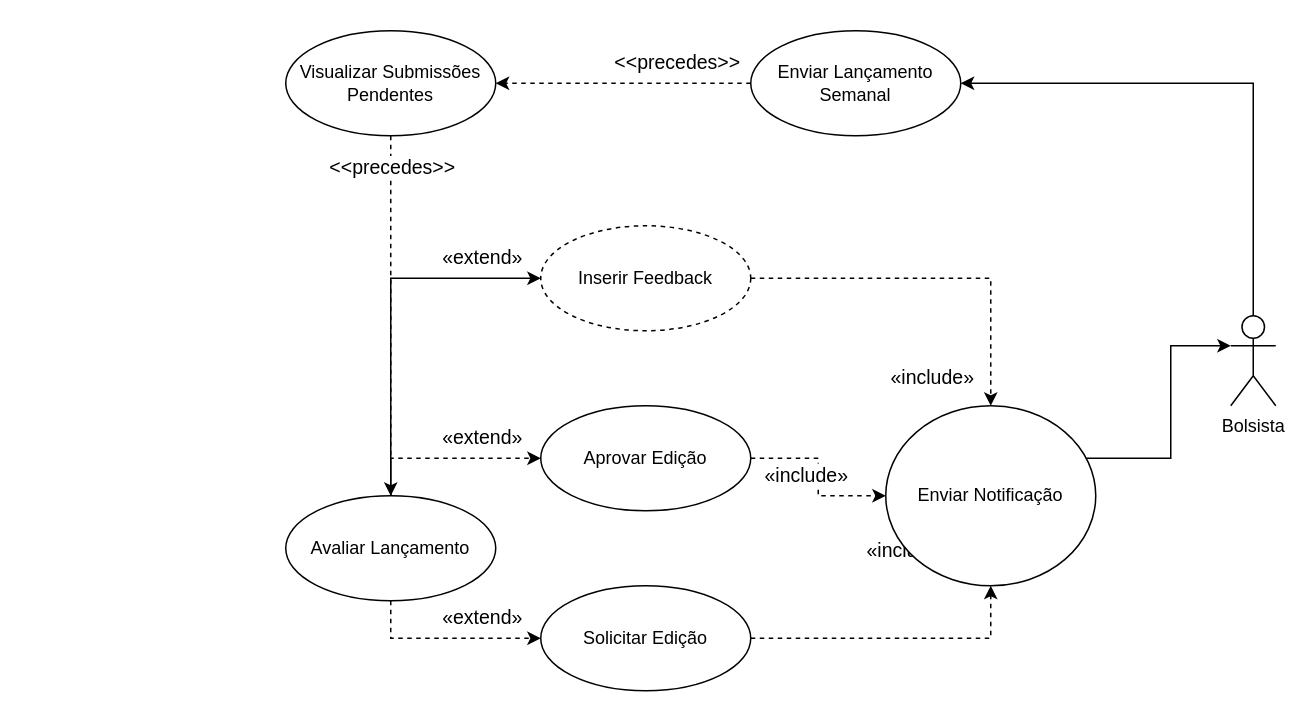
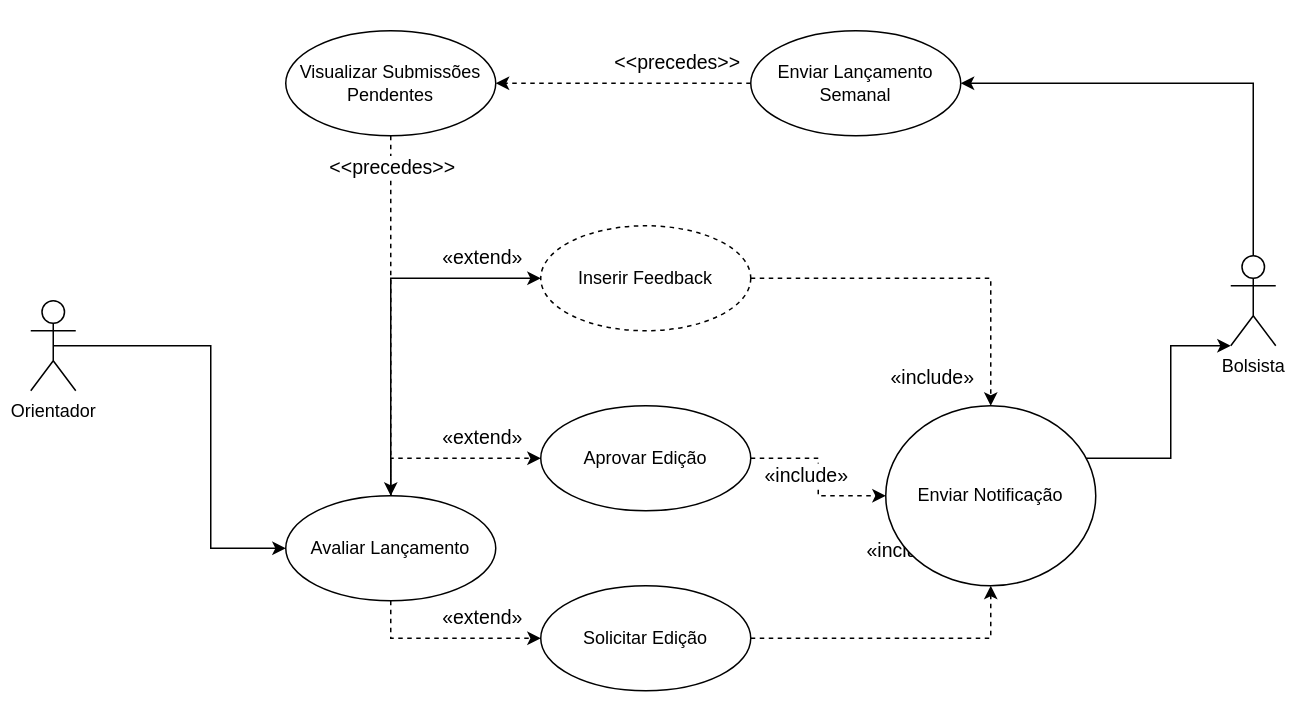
+ <mxCell id="7" value="Orientador" style="shape=umlActor;verticalLabelPosition=bottom;verticalAlign=top;html=1;" parent="1" vertex="1"><mxGeometry x="20" y="200" width="30" height="60" as="geometry" /></mxCell>
- <mxCell id="9" value="Bolsista" style="shape=umlActor;verticalLabelPosition=bottom;verticalAlign=top;html=1;" parent="1" vertex="1"><mxGeometry x="820" y="210" width="30" height="60" as="geometry" /></mxCell>
+ <mxCell id="9" value="Bolsista" style="shape=umlActor;verticalLabelPosition=bottom;verticalAlign=top;html=1;" parent="1" vertex="1"><mxGeometry x="820" y="170" width="30" height="60" as="geometry" /></mxCell>
+ <mxCell id="6" style="edgeStyle=orthogonalEdgeStyle;rounded=0;orthogonalLoop=1;jettySize=auto;html=1;exitX=0.5;exitY=0.5;exitDx=0;exitDy=0;exitPerimeter=0;entryX=0;entryY=0.5;entryDx=0;entryDy=0;" parent="1" source="7" target="28" edge="1"><mxGeometry relative="1" as="geometry"><mxPoint x="10" y="210" as="targetPoint" /><Array as="points"><mxPoint y="230" x="140" /><mxPoint y="365" x="140" /></Array></mxGeometry></mxCell>
